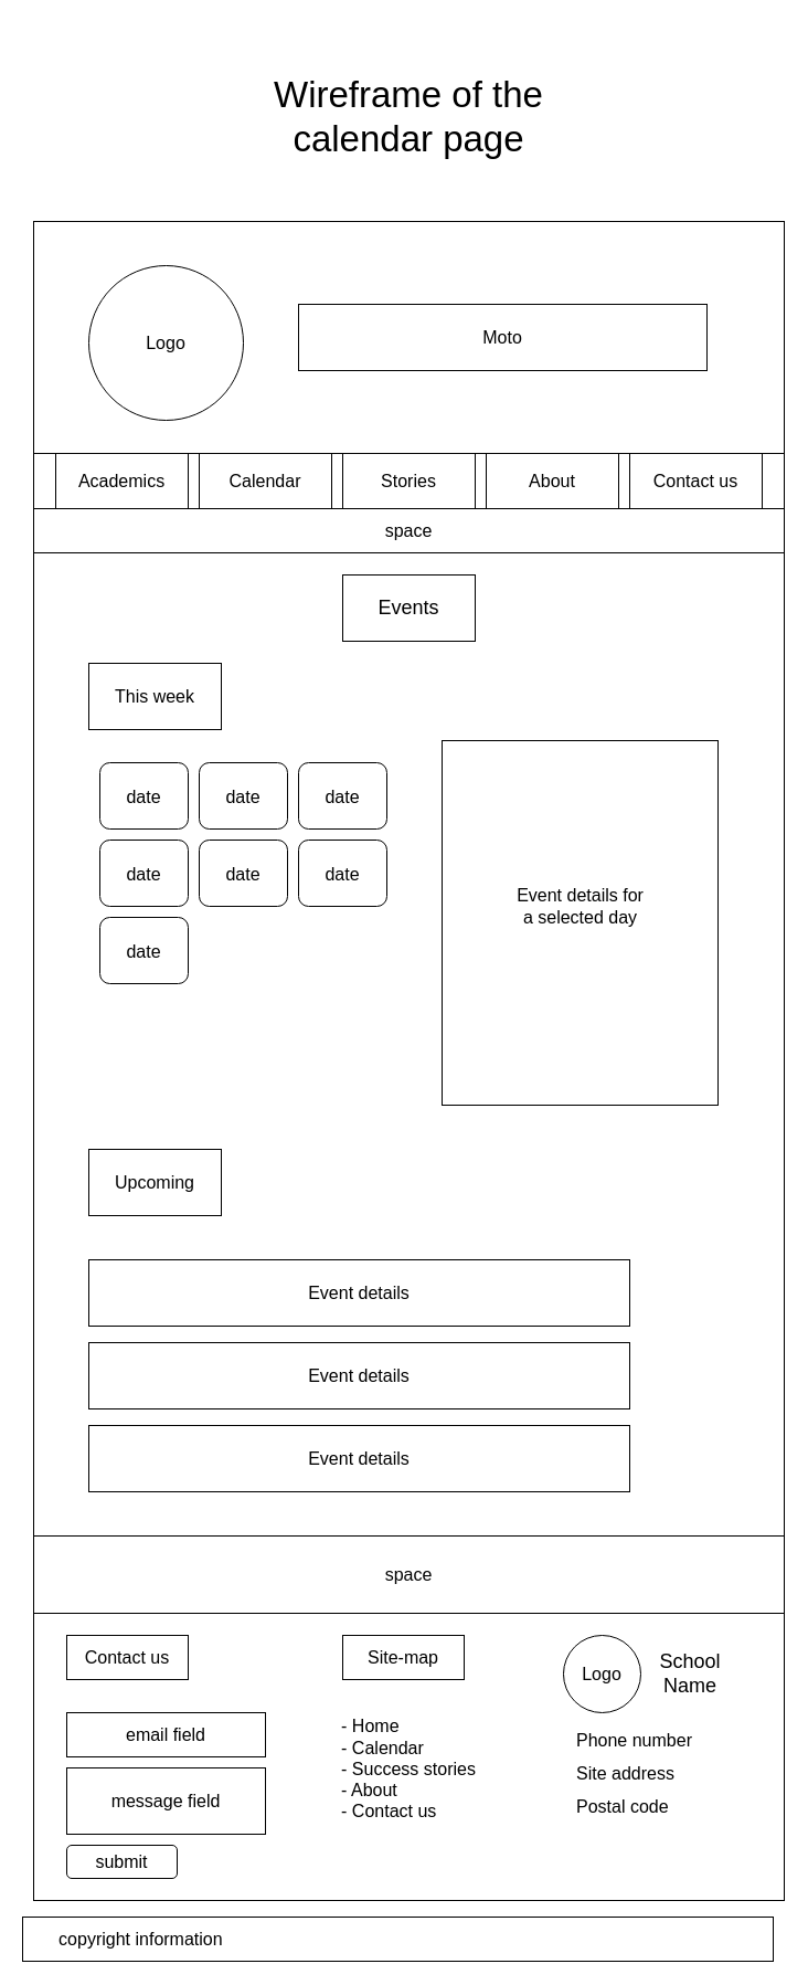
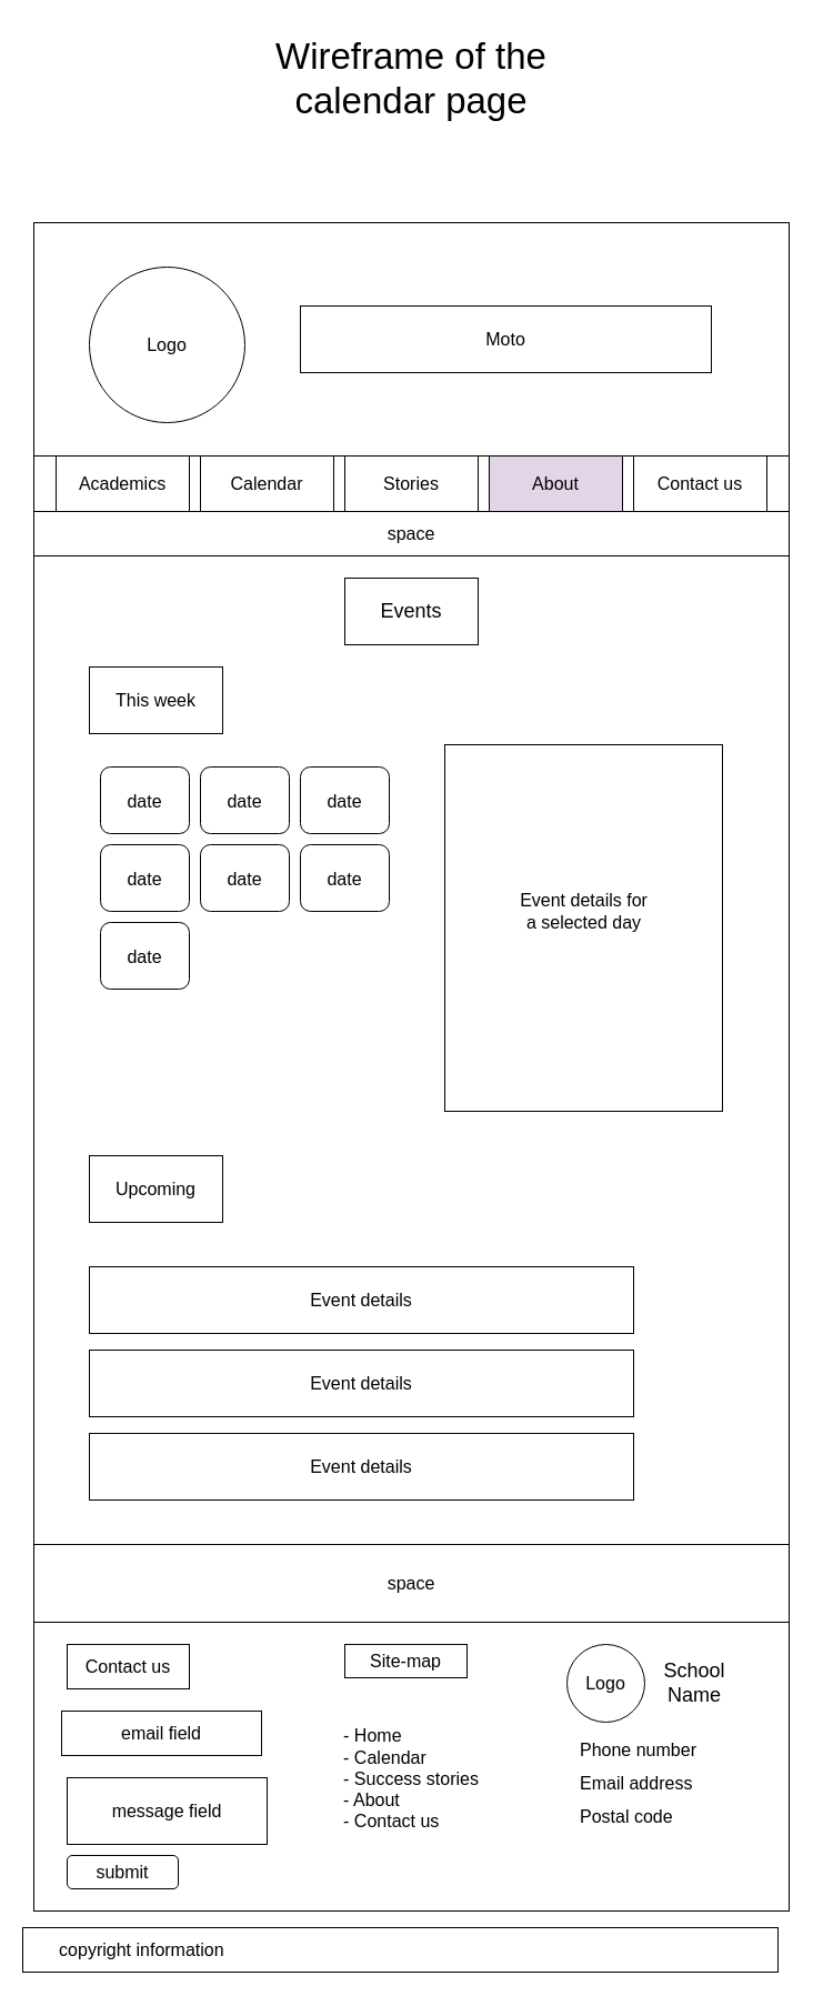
- <mxCell id="2" value="&lt;font style=&quot;font-size: 33px;&quot;&gt;Wireframe of the calendar page&lt;/font&gt;" style="text;html=1;strokeColor=none;fillColor=none;align=center;verticalAlign=middle;whiteSpace=wrap;rounded=0;fontSize=16;" parent="1" vertex="1"><mxGeometry x="210" y="55" width="320" height="100" as="geometry" /></mxCell>
+ <mxCell id="2" value="&lt;font style=&quot;font-size: 33px;&quot;&gt;Wireframe of the calendar page&lt;/font&gt;" style="text;html=1;strokeColor=none;fillColor=none;align=center;verticalAlign=middle;whiteSpace=wrap;rounded=0;fontSize=16;" parent="1" vertex="1"><mxGeometry x="210" y="20" width="320" height="100" as="geometry" /></mxCell>
- <mxCell id="9" value="About" style="rounded=0;whiteSpace=wrap;html=1;fontSize=16;" parent="1" vertex="1"><mxGeometry x="440" y="410" width="120" height="50" as="geometry" /></mxCell>
+ <mxCell id="9" value="About" style="rounded=0;whiteSpace=wrap;html=1;fontSize=16;fillColor=#e1d5e7;" parent="1" vertex="1"><mxGeometry x="440" y="410" width="120" height="50" as="geometry" /></mxCell>
- <mxCell id="35" value="Site-map" style="rounded=0;whiteSpace=wrap;html=1;fontSize=16;" parent="1" vertex="1"><mxGeometry x="310" y="1480" width="110" height="40" as="geometry" /></mxCell>
+ <mxCell id="35" value="Site-map" style="rounded=0;whiteSpace=wrap;html=1;fontSize=16;" parent="1" vertex="1"><mxGeometry x="310" y="1480" width="110" height="30" as="geometry" /></mxCell>
- <mxCell id="32" value="email field" style="rounded=0;whiteSpace=wrap;html=1;fontSize=16;" parent="1" vertex="1"><mxGeometry x="60" y="1550" width="180" height="40" as="geometry" /></mxCell>
+ <mxCell id="32" value="email field" style="rounded=0;whiteSpace=wrap;html=1;fontSize=16;" parent="1" vertex="1"><mxGeometry x="55" y="1540" width="180" height="40" as="geometry" /></mxCell>
- <mxCell id="40" value="&lt;div style=&quot;font-size: 16px;&quot; align=&quot;left&quot;&gt;&lt;font style=&quot;font-size: 16px;&quot;&gt;Site address&lt;br&gt;&lt;/font&gt;&lt;/div&gt;" style="text;html=1;strokeColor=none;fillColor=none;align=left;verticalAlign=middle;whiteSpace=wrap;rounded=0;fontSize=18;" parent="1" vertex="1"><mxGeometry x="520" y="1590" width="135" height="30" as="geometry" /></mxCell>
+ <mxCell id="40" value="&lt;div style=&quot;font-size: 16px;&quot; align=&quot;left&quot;&gt;&lt;font style=&quot;font-size: 16px;&quot;&gt;Email address&lt;br&gt;&lt;/font&gt;&lt;/div&gt;" style="text;html=1;strokeColor=none;fillColor=none;align=left;verticalAlign=middle;whiteSpace=wrap;rounded=0;fontSize=18;" parent="1" vertex="1"><mxGeometry x="520" y="1590" width="135" height="30" as="geometry" /></mxCell>
